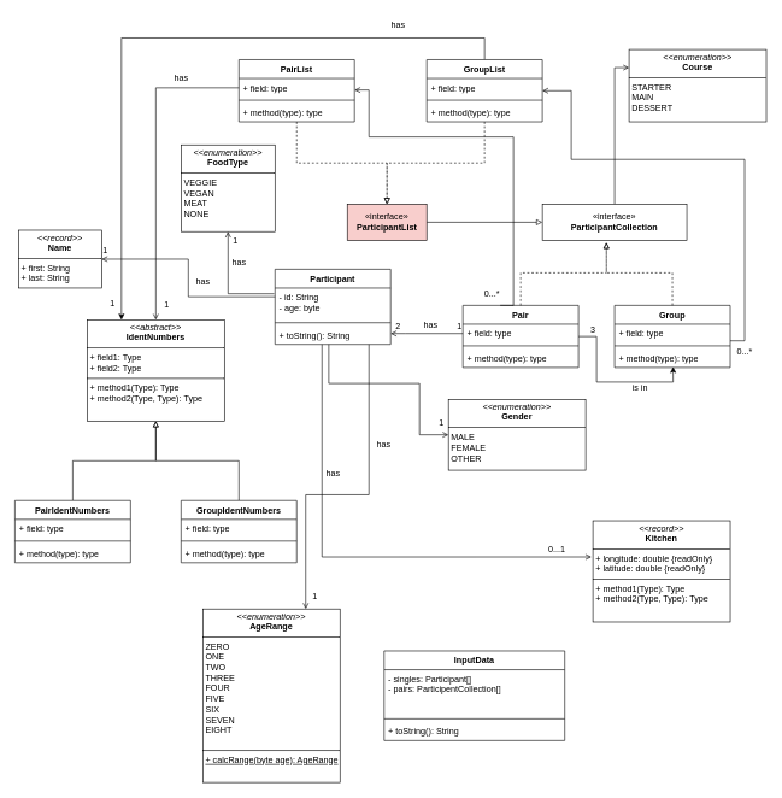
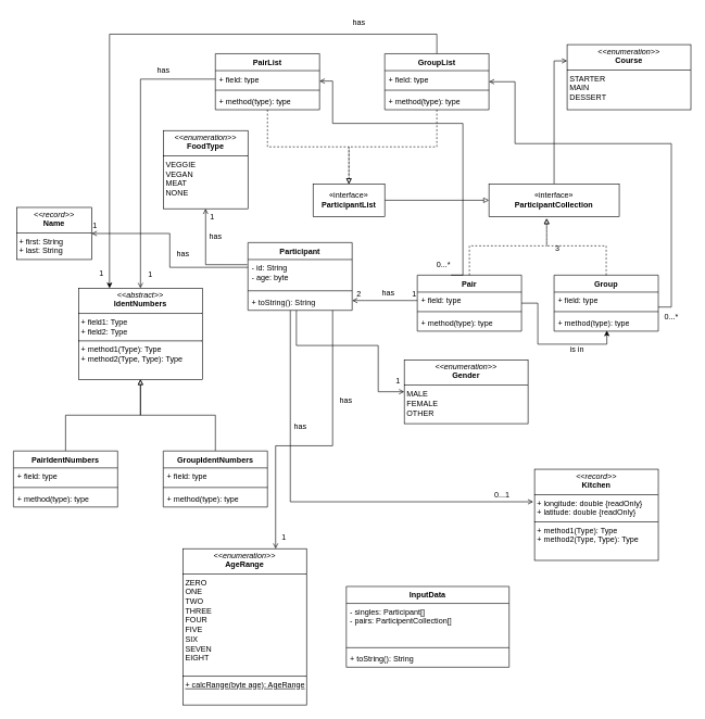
- <mxCell id="5" value="«interface»&lt;br&gt;&lt;b&gt;ParticipantList&lt;/b&gt;" style="html=1;whiteSpace=wrap;fillColor=#f8cecc;" parent="1" vertex="1"><mxGeometry x="480" y="282" width="110" height="50" as="geometry" /></mxCell>
+ <mxCell id="5" value="«interface»&lt;br&gt;&lt;b&gt;ParticipantList&lt;/b&gt;" style="html=1;whiteSpace=wrap;" parent="1" vertex="1"><mxGeometry x="480" y="282" width="110" height="50" as="geometry" /></mxCell>
- <mxCell id="52" value="3" style="text;html=1;align=center;verticalAlign=middle;resizable=0;points=[];autosize=1;strokeColor=none;fillColor=none;" parent="1" vertex="1"><mxGeometry x="805" y="442" width="30" height="30" as="geometry" /></mxCell>
+ <mxCell id="52" value="3" style="text;html=1;align=center;verticalAlign=middle;resizable=0;points=[];autosize=1;strokeColor=none;fillColor=none;" parent="1" vertex="1"><mxGeometry x="840" y="367" width="30" height="30" as="geometry" /></mxCell>
